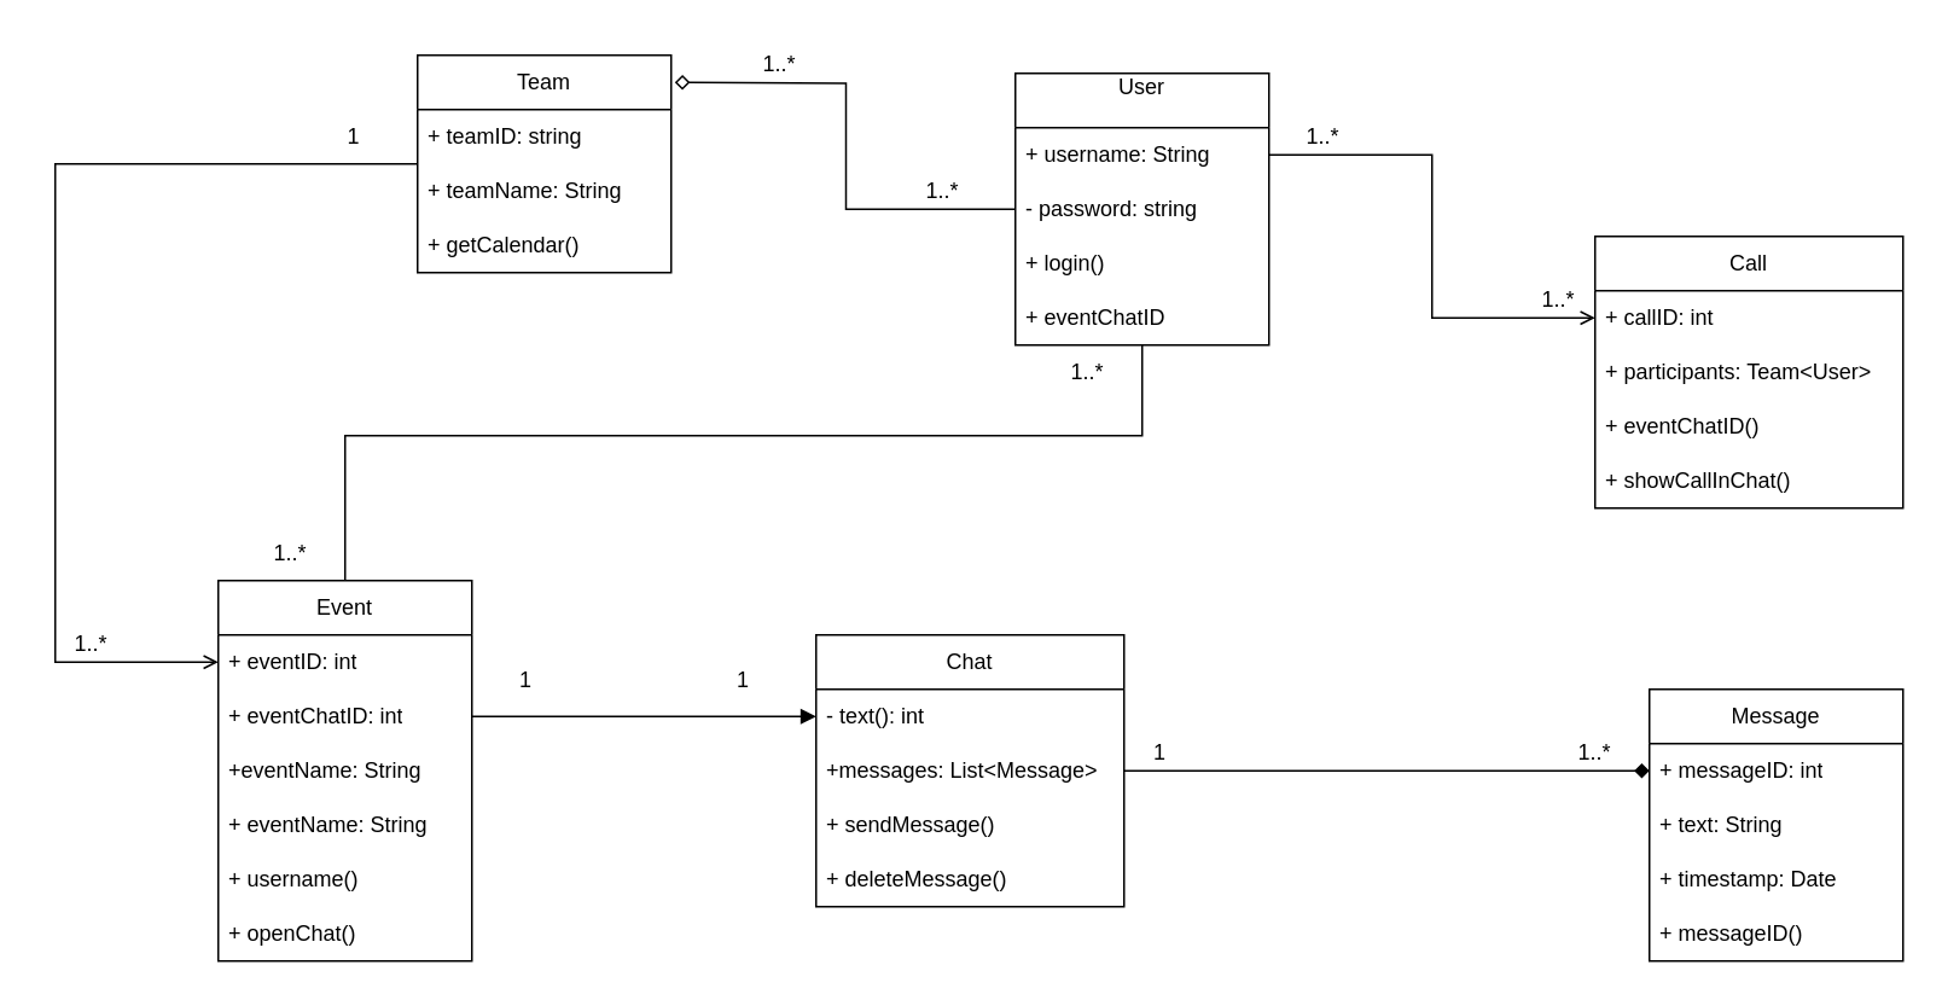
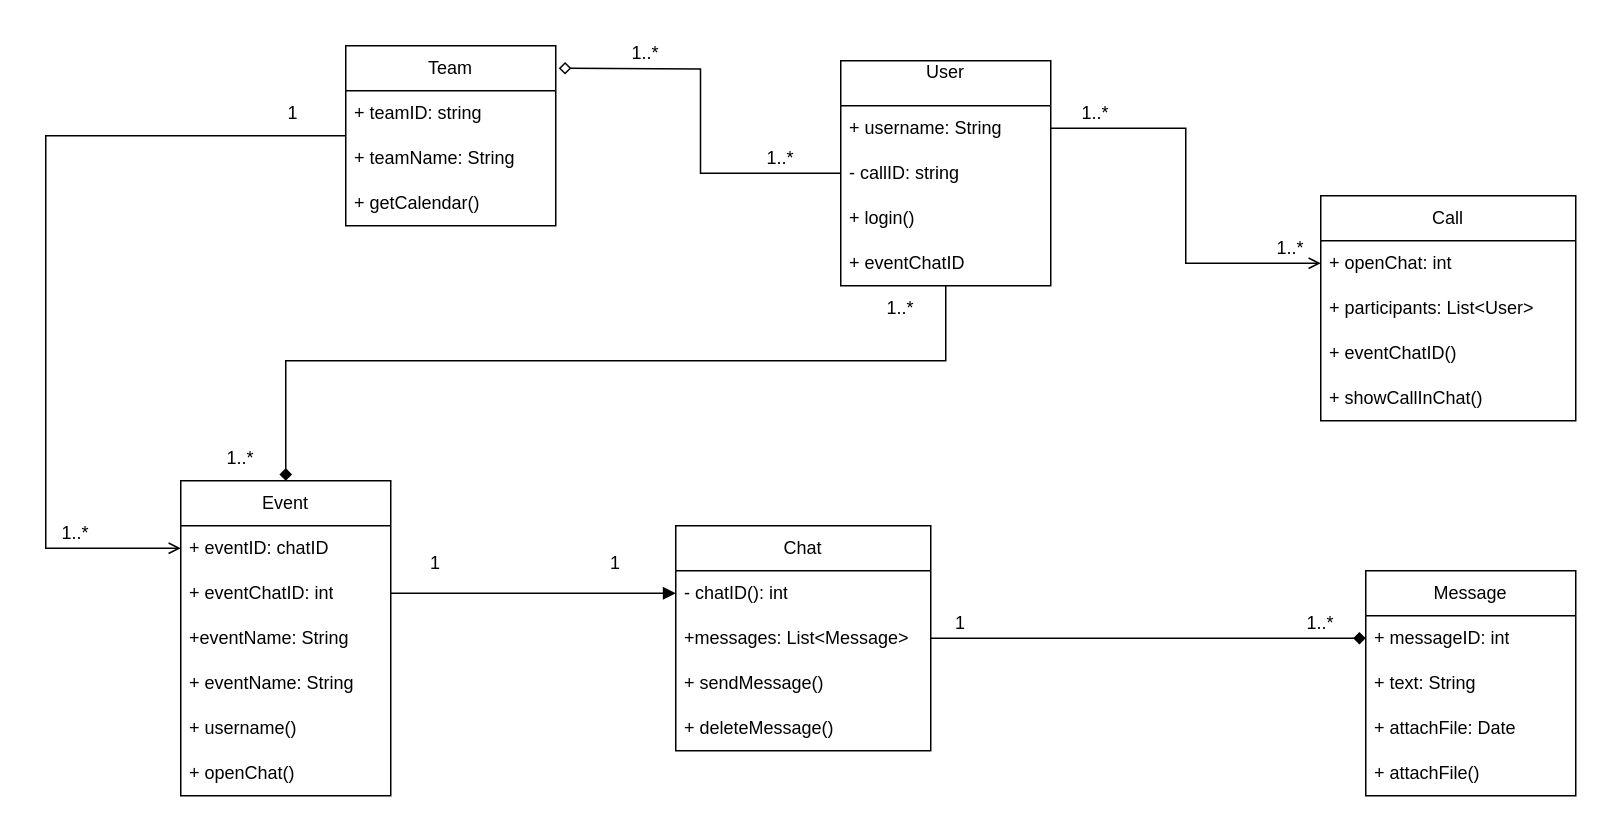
- <mxCell id="5" value="- password: string" style="text;strokeColor=none;fillColor=none;align=left;verticalAlign=middle;spacingLeft=4;spacingRight=4;overflow=hidden;points=[[0,0.5],[1,0.5]];portConstraint=eastwest;rotatable=0;whiteSpace=wrap;html=1;" vertex="1" parent="3"><mxGeometry y="60" width="140" height="30" as="geometry" /></mxCell>
+ <mxCell id="5" value="- callID: string" style="text;strokeColor=none;fillColor=none;align=left;verticalAlign=middle;spacingLeft=4;spacingRight=4;overflow=hidden;points=[[0,0.5],[1,0.5]];portConstraint=eastwest;rotatable=0;whiteSpace=wrap;html=1;" vertex="1" parent="3"><mxGeometry y="60" width="140" height="30" as="geometry" /></mxCell>
- <mxCell id="9" value="+ callID: int" style="text;strokeColor=none;fillColor=none;align=left;verticalAlign=middle;spacingLeft=4;spacingRight=4;overflow=hidden;points=[[0,0.5],[1,0.5]];portConstraint=eastwest;rotatable=0;whiteSpace=wrap;html=1;" vertex="1" parent="8"><mxGeometry y="30" width="170" height="30" as="geometry" /></mxCell>
+ <mxCell id="9" value="+ openChat: int" style="text;strokeColor=none;fillColor=none;align=left;verticalAlign=middle;spacingLeft=4;spacingRight=4;overflow=hidden;points=[[0,0.5],[1,0.5]];portConstraint=eastwest;rotatable=0;whiteSpace=wrap;html=1;" vertex="1" parent="8"><mxGeometry y="30" width="170" height="30" as="geometry" /></mxCell>
- <mxCell id="10" value="+ participants: Team&amp;lt;User&amp;gt;" style="text;strokeColor=none;fillColor=none;align=left;verticalAlign=middle;spacingLeft=4;spacingRight=4;overflow=hidden;points=[[0,0.5],[1,0.5]];portConstraint=eastwest;rotatable=0;whiteSpace=wrap;html=1;" vertex="1" parent="8"><mxGeometry y="60" width="170" height="30" as="geometry" /></mxCell>
+ <mxCell id="10" value="+ participants: List&amp;lt;User&amp;gt;" style="text;strokeColor=none;fillColor=none;align=left;verticalAlign=middle;spacingLeft=4;spacingRight=4;overflow=hidden;points=[[0,0.5],[1,0.5]];portConstraint=eastwest;rotatable=0;whiteSpace=wrap;html=1;" vertex="1" parent="8"><mxGeometry y="60" width="170" height="30" as="geometry" /></mxCell>
- <mxCell id="2" style="edgeStyle=orthogonalEdgeStyle;rounded=0;orthogonalLoop=1;jettySize=auto;html=1;endArrow=none;startFill=0;" edge="1" parent="1" source="3" target="28"><mxGeometry relative="1" as="geometry"><Array as="points"><mxPoint x="630" y="240" /><mxPoint x="190" y="240" /></Array></mxGeometry></mxCell>
+ <mxCell id="2" style="edgeStyle=orthogonalEdgeStyle;rounded=0;orthogonalLoop=1;jettySize=auto;html=1;endArrow=diamond;startFill=0;" edge="1" parent="1" source="3" target="28"><mxGeometry relative="1" as="geometry"><Array as="points"><mxPoint x="630" y="240" /><mxPoint x="190" y="240" /></Array></mxGeometry></mxCell>
- <mxCell id="29" value="+ eventID: int" style="text;strokeColor=none;fillColor=none;align=left;verticalAlign=middle;spacingLeft=4;spacingRight=4;overflow=hidden;points=[[0,0.5],[1,0.5]];portConstraint=eastwest;rotatable=0;whiteSpace=wrap;html=1;" vertex="1" parent="28"><mxGeometry y="30" width="140" height="30" as="geometry" /></mxCell>
+ <mxCell id="29" value="+ eventID: chatID" style="text;strokeColor=none;fillColor=none;align=left;verticalAlign=middle;spacingLeft=4;spacingRight=4;overflow=hidden;points=[[0,0.5],[1,0.5]];portConstraint=eastwest;rotatable=0;whiteSpace=wrap;html=1;" vertex="1" parent="28"><mxGeometry y="30" width="140" height="30" as="geometry" /></mxCell>
- <mxCell id="14" value="- text(): int" style="text;strokeColor=none;fillColor=none;align=left;verticalAlign=middle;spacingLeft=4;spacingRight=4;overflow=hidden;points=[[0,0.5],[1,0.5]];portConstraint=eastwest;rotatable=0;whiteSpace=wrap;html=1;" vertex="1" parent="13"><mxGeometry y="30" width="170" height="30" as="geometry" /></mxCell>
+ <mxCell id="14" value="- chatID(): int" style="text;strokeColor=none;fillColor=none;align=left;verticalAlign=middle;spacingLeft=4;spacingRight=4;overflow=hidden;points=[[0,0.5],[1,0.5]];portConstraint=eastwest;rotatable=0;whiteSpace=wrap;html=1;" vertex="1" parent="13"><mxGeometry y="30" width="170" height="30" as="geometry" /></mxCell>
- <mxCell id="26" value="+ timestamp: Date" style="text;strokeColor=none;fillColor=none;align=left;verticalAlign=middle;spacingLeft=4;spacingRight=4;overflow=hidden;points=[[0,0.5],[1,0.5]];portConstraint=eastwest;rotatable=0;whiteSpace=wrap;html=1;" vertex="1" parent="23"><mxGeometry y="90" width="140" height="30" as="geometry" /></mxCell>
+ <mxCell id="26" value="+ attachFile: Date" style="text;strokeColor=none;fillColor=none;align=left;verticalAlign=middle;spacingLeft=4;spacingRight=4;overflow=hidden;points=[[0,0.5],[1,0.5]];portConstraint=eastwest;rotatable=0;whiteSpace=wrap;html=1;" vertex="1" parent="23"><mxGeometry y="90" width="140" height="30" as="geometry" /></mxCell>
- <mxCell id="27" value="+ messageID()" style="text;strokeColor=none;fillColor=none;align=left;verticalAlign=middle;spacingLeft=4;spacingRight=4;overflow=hidden;points=[[0,0.5],[1,0.5]];portConstraint=eastwest;rotatable=0;whiteSpace=wrap;html=1;" vertex="1" parent="23"><mxGeometry y="120" width="140" height="30" as="geometry" /></mxCell>
+ <mxCell id="27" value="+ attachFile()" style="text;strokeColor=none;fillColor=none;align=left;verticalAlign=middle;spacingLeft=4;spacingRight=4;overflow=hidden;points=[[0,0.5],[1,0.5]];portConstraint=eastwest;rotatable=0;whiteSpace=wrap;html=1;" vertex="1" parent="23"><mxGeometry y="120" width="140" height="30" as="geometry" /></mxCell>
